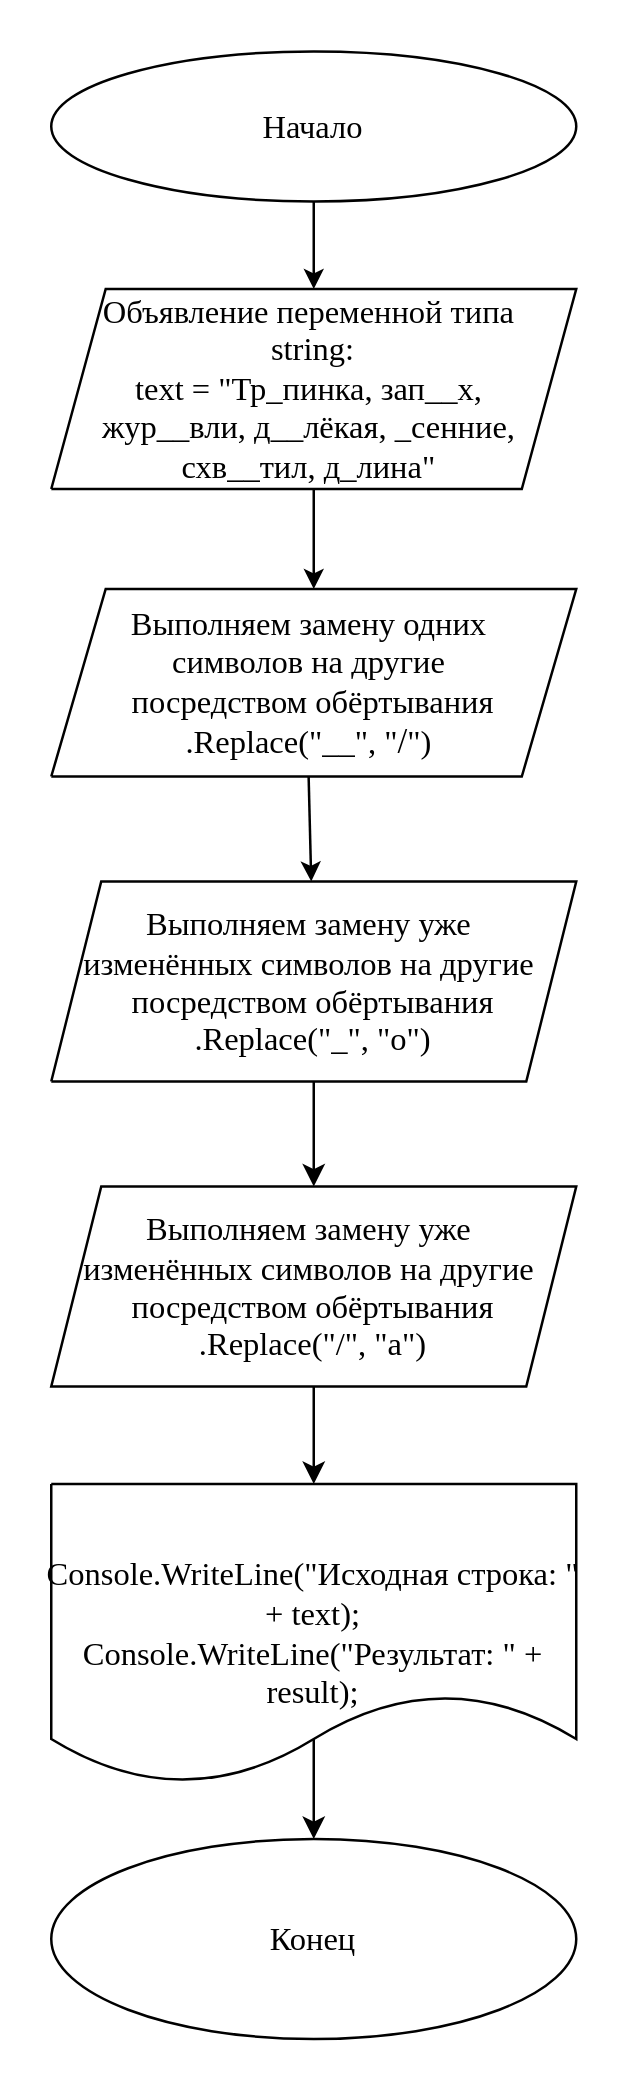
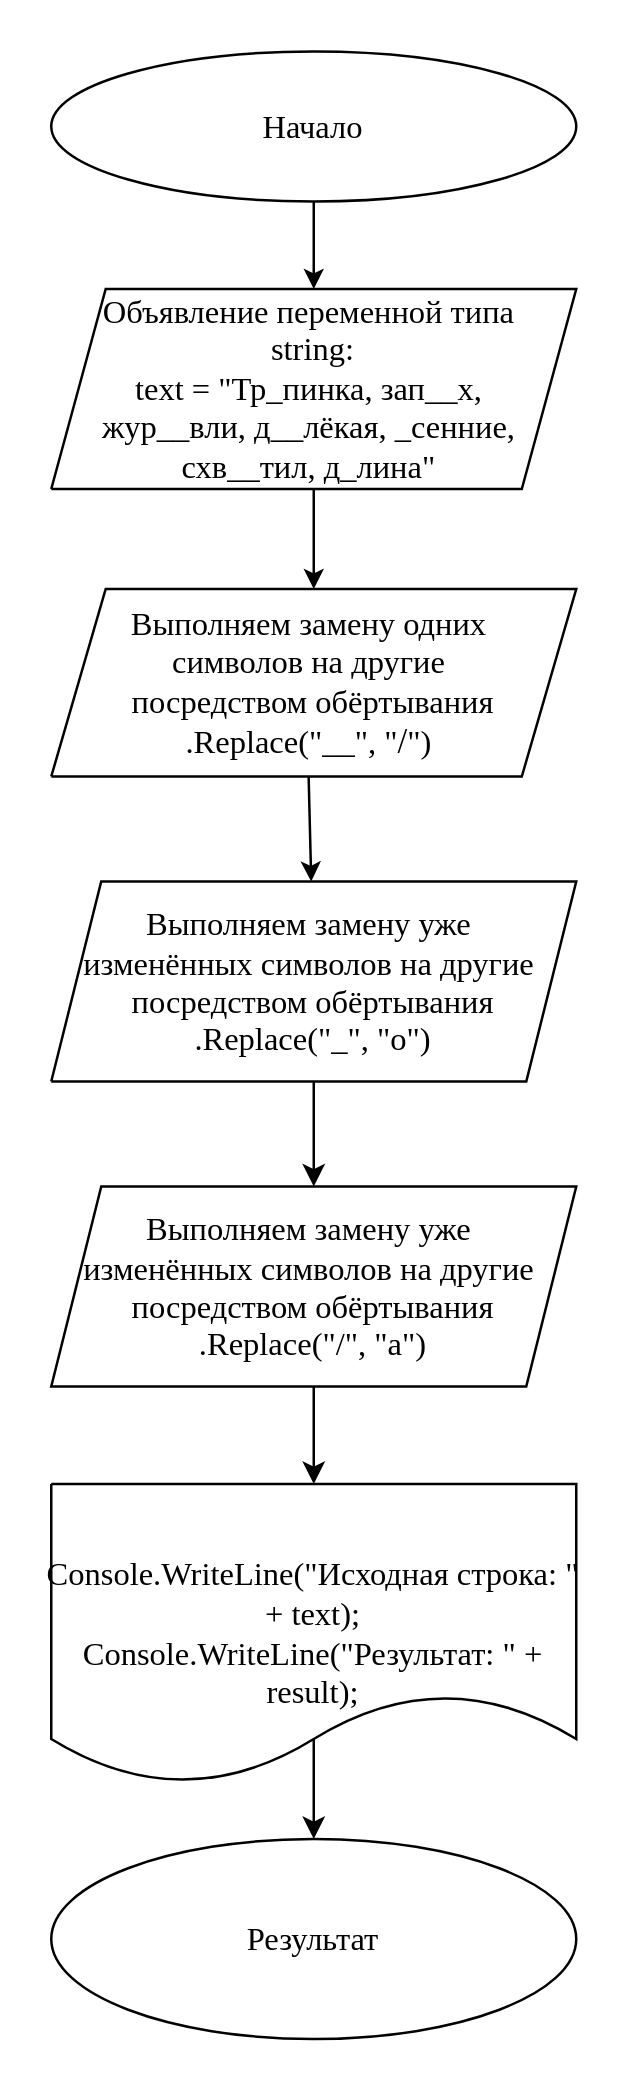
- <mxCell id="11" value="&lt;font style=&quot;font-size:13px;font-family:Times New Roman;color:#000000;direction:ltr;letter-spacing:0px;line-height:120.0%;opacity:1&quot;&gt;Конец&lt;/font&gt;" style="verticalAlign=middle;align=center;vsdxID=5;fillColor=#ffffff;gradientColor=none;shape=stencil(pZDBDsIgEER/ZbN3UjTpDfiXjd0WIkKzoG3/vmiN8eTF02ZeZieZMcXTzFCq5CsvYajeYkieJVR0ZszCk+R7GpyZqXpnbvnBsFpUGmGz2GvsnCG5gDR47hFkO26TJ/0xwapoDUVJrlRDThYbiyQTq/asxkhT8yOUhXl+y1/R6v/k7ig0hhiP9k/2Xbh7TeN2);strokeColor=#000000;spacingTop=-3;spacingBottom=-3;spacingLeft=-3;spacingRight=-3;labelBackgroundColor=none;rounded=0;html=1;whiteSpace=wrap;" parent="7" vertex="1"><mxGeometry x="20" y="735" width="210" height="80" as="geometry" /></mxCell>
+ <mxCell id="11" value="&lt;font style=&quot;font-size:13px;font-family:Times New Roman;color:#000000;direction:ltr;letter-spacing:0px;line-height:120.0%;opacity:1&quot;&gt;Результат&lt;/font&gt;" style="verticalAlign=middle;align=center;vsdxID=5;fillColor=#ffffff;gradientColor=none;shape=stencil(pZDBDsIgEER/ZbN3UjTpDfiXjd0WIkKzoG3/vmiN8eTF02ZeZieZMcXTzFCq5CsvYajeYkieJVR0ZszCk+R7GpyZqXpnbvnBsFpUGmGz2GvsnCG5gDR47hFkO26TJ/0xwapoDUVJrlRDThYbiyQTq/asxkhT8yOUhXl+y1/R6v/k7ig0hhiP9k/2Xbh7TeN2);strokeColor=#000000;spacingTop=-3;spacingBottom=-3;spacingLeft=-3;spacingRight=-3;labelBackgroundColor=none;rounded=0;html=1;whiteSpace=wrap;" parent="7" vertex="1"><mxGeometry x="20" y="735" width="210" height="80" as="geometry" /></mxCell>
